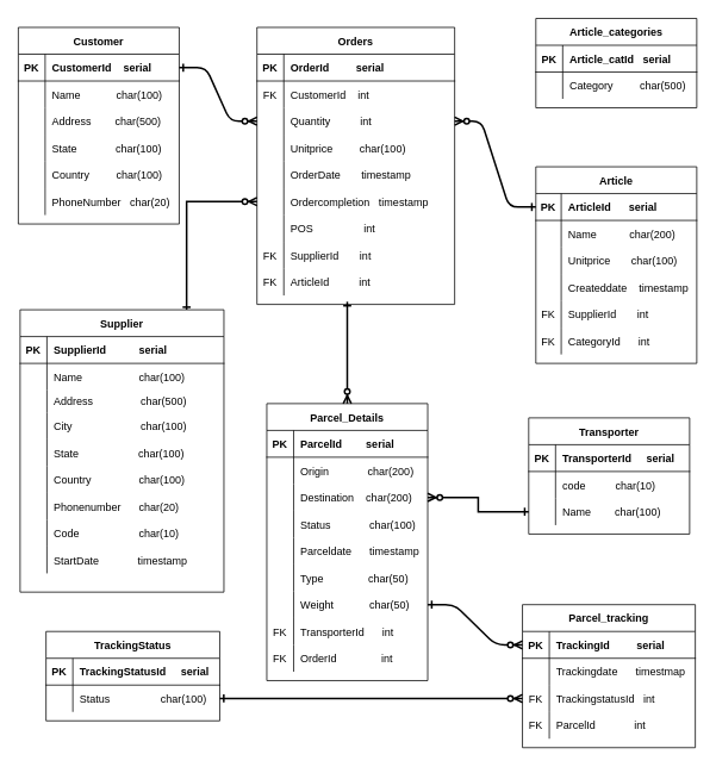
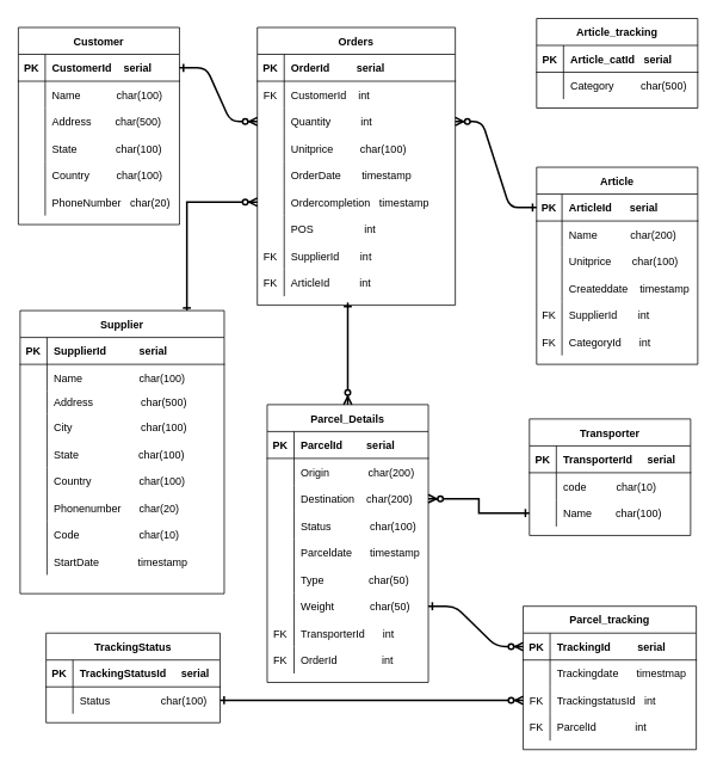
- <mxCell id="70" value="Article_categories" style="shape=table;startSize=30;container=1;collapsible=1;childLayout=tableLayout;fixedRows=1;rowLines=0;fontStyle=1;align=center;resizeLast=1;" parent="1" vertex="1"><mxGeometry x="599" y="20" width="180" height="100" as="geometry" /></mxCell>
+ <mxCell id="70" value="Article_tracking" style="shape=table;startSize=30;container=1;collapsible=1;childLayout=tableLayout;fixedRows=1;rowLines=0;fontStyle=1;align=center;resizeLast=1;" parent="1" vertex="1"><mxGeometry x="599" y="20" width="180" height="100" as="geometry" /></mxCell>
